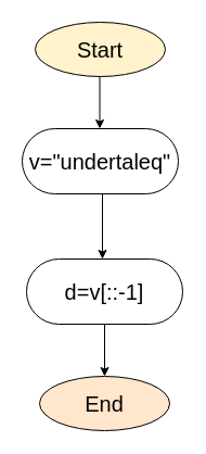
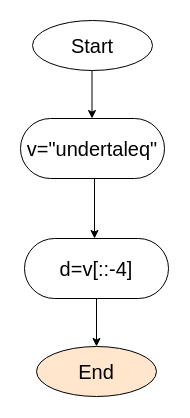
- <mxCell id="2" value="Start" style="ellipse;whiteSpace=wrap;html=1;fontSize=20;fillColor=#fff2cc;" vertex="1" parent="1"><mxGeometry x="32" y="20" width="120" height="50" as="geometry" /></mxCell>
+ <mxCell id="2" value="Start" style="ellipse;whiteSpace=wrap;html=1;fontSize=20;" vertex="1" parent="1"><mxGeometry x="32" y="20" width="120" height="50" as="geometry" /></mxCell>
- <mxCell id="5" value="d=v[::-1]" style="rounded=1;whiteSpace=wrap;html=1;fontSize=20;arcSize=50;" vertex="1" parent="1"><mxGeometry x="24" y="238" width="144" height="60" as="geometry" /></mxCell>
+ <mxCell id="5" value="d=v[::-4]" style="rounded=1;whiteSpace=wrap;html=1;fontSize=20;arcSize=50;" vertex="1" parent="1"><mxGeometry x="24" y="238" width="144" height="60" as="geometry" /></mxCell>
